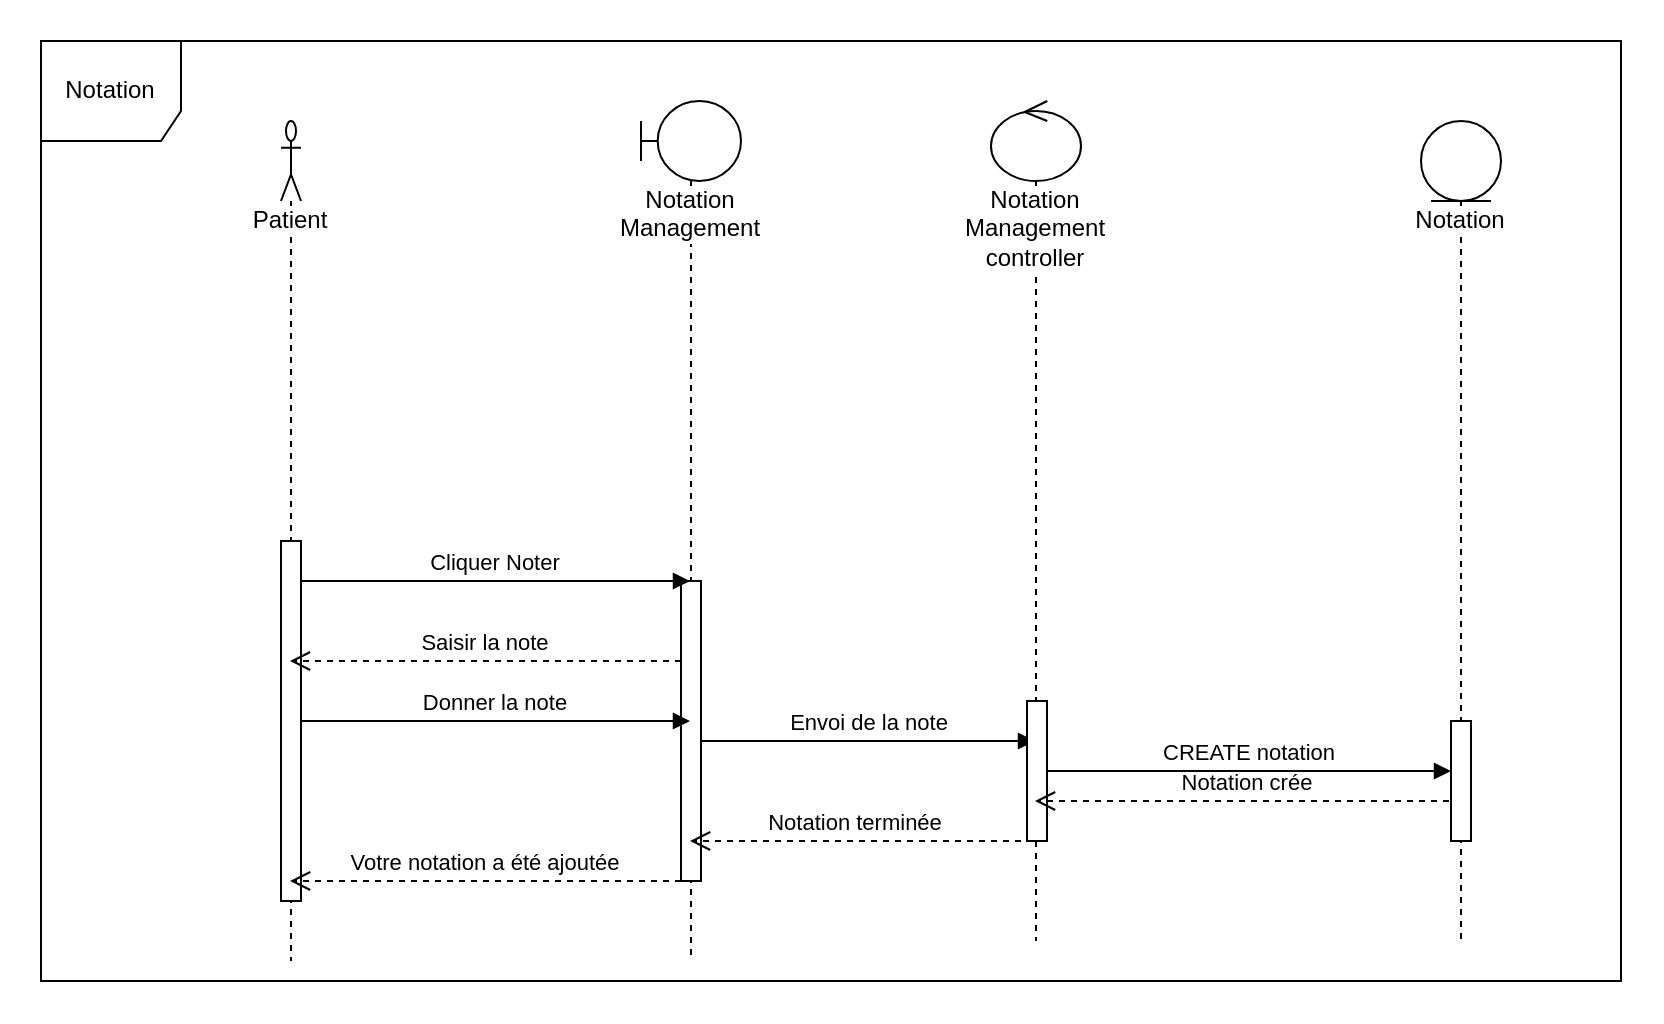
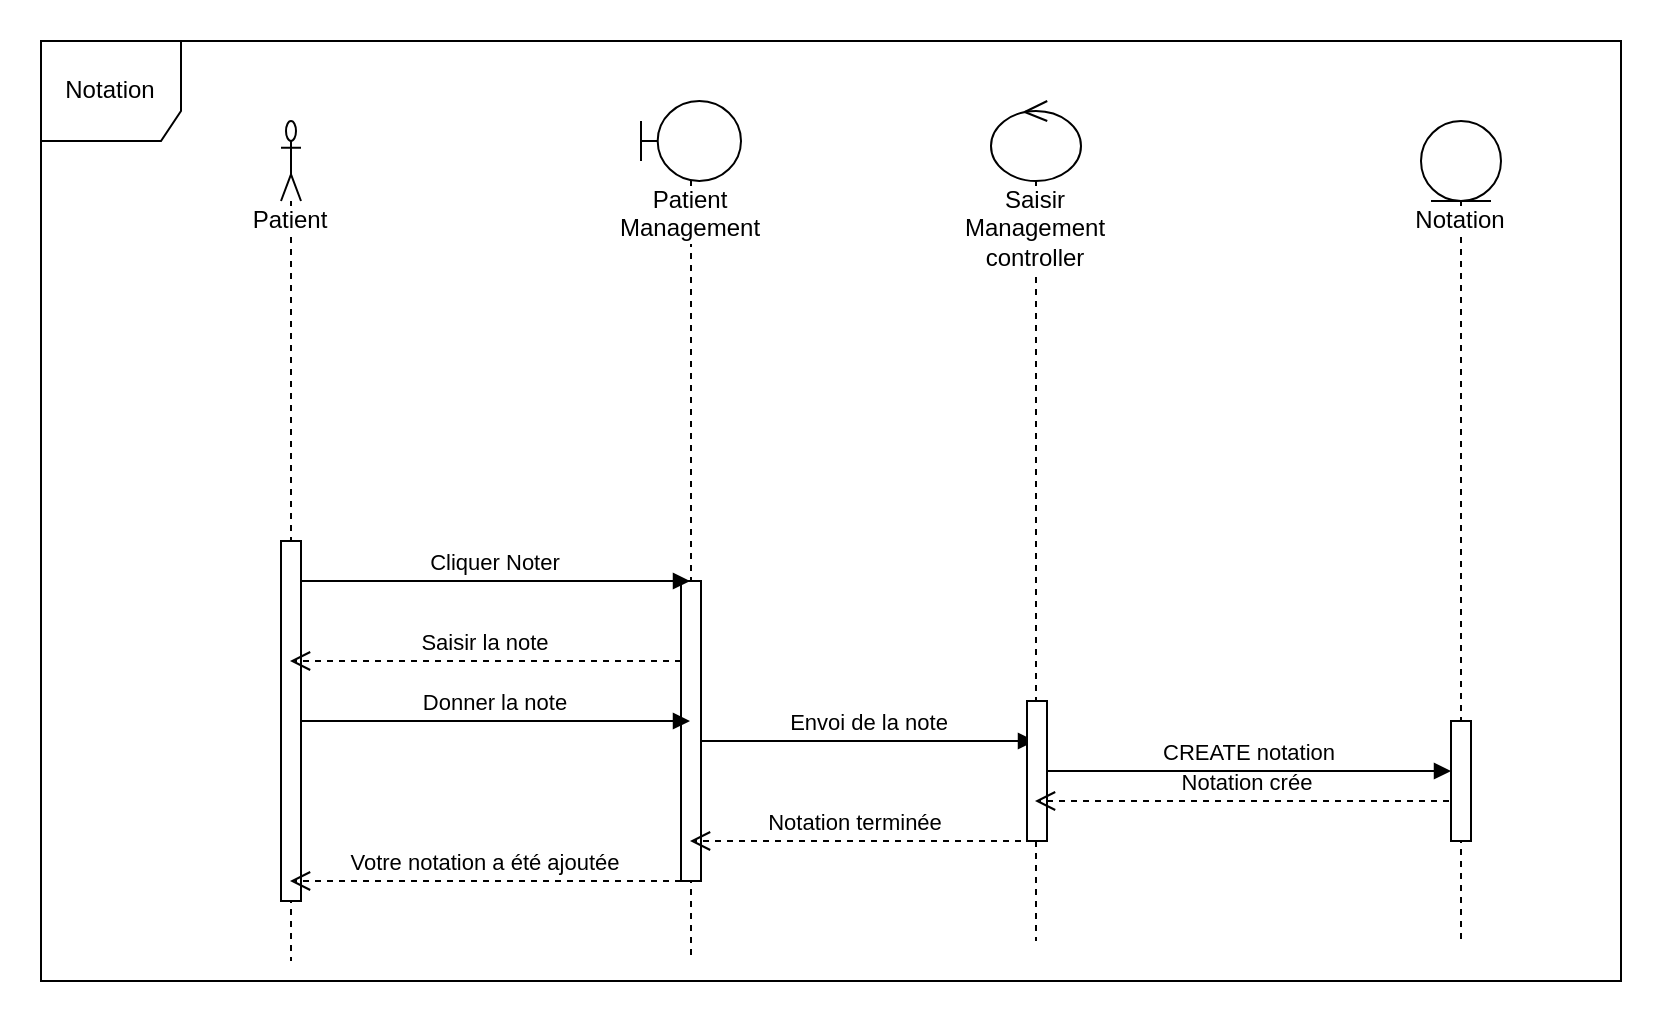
- <mxCell id="3" value="Notation&lt;br&gt;Management" style="shape=umlLifeline;participant=umlBoundary;perimeter=lifelinePerimeter;whiteSpace=wrap;html=1;container=1;collapsible=0;recursiveResize=0;verticalAlign=top;spacingTop=36;labelBackgroundColor=#ffffff;outlineConnect=0;" parent="1" vertex="1"><mxGeometry x="320" y="50" width="50" height="430" as="geometry" /></mxCell>
+ <mxCell id="3" value="Patient&lt;br&gt;Management" style="shape=umlLifeline;participant=umlBoundary;perimeter=lifelinePerimeter;whiteSpace=wrap;html=1;container=1;collapsible=0;recursiveResize=0;verticalAlign=top;spacingTop=36;labelBackgroundColor=#ffffff;outlineConnect=0;" parent="1" vertex="1"><mxGeometry x="320" y="50" width="50" height="430" as="geometry" /></mxCell>
- <mxCell id="8" value="Notation&lt;br&gt;Management controller" style="shape=umlLifeline;participant=umlControl;perimeter=lifelinePerimeter;whiteSpace=wrap;html=1;container=1;collapsible=0;recursiveResize=0;verticalAlign=top;spacingTop=36;labelBackgroundColor=#ffffff;outlineConnect=0;" parent="1" vertex="1"><mxGeometry x="495" y="50" width="45" height="420" as="geometry" /></mxCell>
+ <mxCell id="8" value="Saisir&lt;br&gt;Management controller" style="shape=umlLifeline;participant=umlControl;perimeter=lifelinePerimeter;whiteSpace=wrap;html=1;container=1;collapsible=0;recursiveResize=0;verticalAlign=top;spacingTop=36;labelBackgroundColor=#ffffff;outlineConnect=0;" parent="1" vertex="1"><mxGeometry x="495" y="50" width="45" height="420" as="geometry" /></mxCell>
